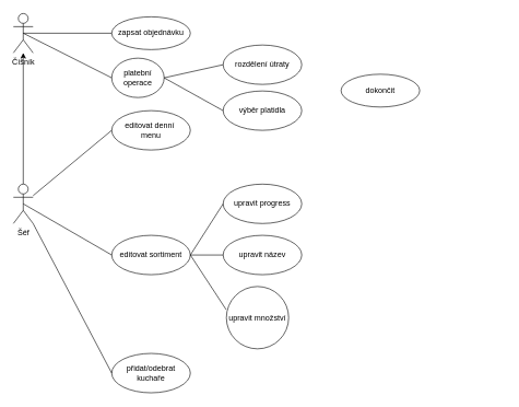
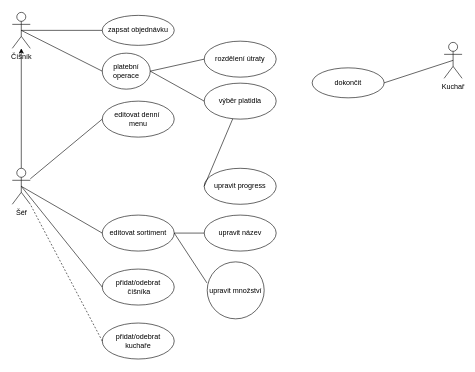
+ <mxCell id="3" value="Kuchař" style="shape=umlActor;verticalLabelPosition=bottom;labelBackgroundColor=#ffffff;verticalAlign=top;html=1;outlineConnect=0;" vertex="1" parent="1"><mxGeometry x="740" y="70" width="30" height="60" as="geometry" /></mxCell>
+ <mxCell id="17" value="" style="endArrow=none;html=1;entryX=0.5;entryY=0.5;entryDx=0;entryDy=0;entryPerimeter=0;exitX=1;exitY=0.5;exitDx=0;exitDy=0;" edge="1" parent="1" source="6" target="3"><mxGeometry width="50" height="50" relative="1" as="geometry"><mxPoint x="395" y="145" as="sourcePoint" /><mxPoint x="275" y="27" as="targetPoint" /></mxGeometry></mxCell>
- <mxCell id="21" value="" style="endArrow=none;html=1;entryX=1;entryY=0.5;entryDx=0;entryDy=0;exitX=0;exitY=0.5;exitDx=0;exitDy=0;" edge="1" parent="1" source="20" target="18"><mxGeometry width="50" height="50" relative="1" as="geometry"><mxPoint x="450" y="398" as="sourcePoint" /><mxPoint x="305" y="390" as="targetPoint" /></mxGeometry></mxCell>
+ <mxCell id="21" value="" style="endArrow=none;html=1;exitX=0;exitY=0.5;exitDx=0;exitDy=0;" edge="1" parent="1" source="20" target="15"><mxGeometry width="50" height="50" relative="1" as="geometry"><mxPoint x="450" y="398" as="sourcePoint" /><mxPoint x="305" y="390" as="targetPoint" /></mxGeometry></mxCell>
+ <mxCell id="27" value="" style="endArrow=none;html=1;entryX=0.5;entryY=0.5;entryDx=0;entryDy=0;entryPerimeter=0;exitX=0;exitY=0.5;exitDx=0;exitDy=0;" edge="1" parent="1" source="26" target="5"><mxGeometry width="50" height="50" relative="1" as="geometry"><mxPoint x="155" y="488" as="sourcePoint" /><mxPoint x="65" y="548" as="targetPoint" /></mxGeometry></mxCell>
- <mxCell id="29" value="" style="endArrow=none;html=1;entryX=1;entryY=1;entryDx=0;entryDy=0;entryPerimeter=0;exitX=0;exitY=0.5;exitDx=0;exitDy=0;" edge="1" parent="1" source="28" target="5"><mxGeometry width="50" height="50" relative="1" as="geometry"><mxPoint x="15" y="668" as="sourcePoint" /><mxPoint x="65" y="618" as="targetPoint" /></mxGeometry></mxCell>
+ <mxCell id="29" value="" style="endArrow=none;html=1;entryX=1;entryY=1;entryDx=0;entryDy=0;entryPerimeter=0;exitX=0;exitY=0.5;exitDx=0;exitDy=0;dashed=1;" edge="1" parent="1" source="28" target="5"><mxGeometry width="50" height="50" relative="1" as="geometry"><mxPoint x="15" y="668" as="sourcePoint" /><mxPoint x="65" y="618" as="targetPoint" /></mxGeometry></mxCell>
+ <mxCell id="26" value="přidat/odebrat&lt;br&gt;&amp;nbsp;číšníka" style="ellipse;whiteSpace=wrap;html=1;" vertex="1" parent="1"><mxGeometry x="170" y="448" width="120" height="60" as="geometry" /></mxCell>
